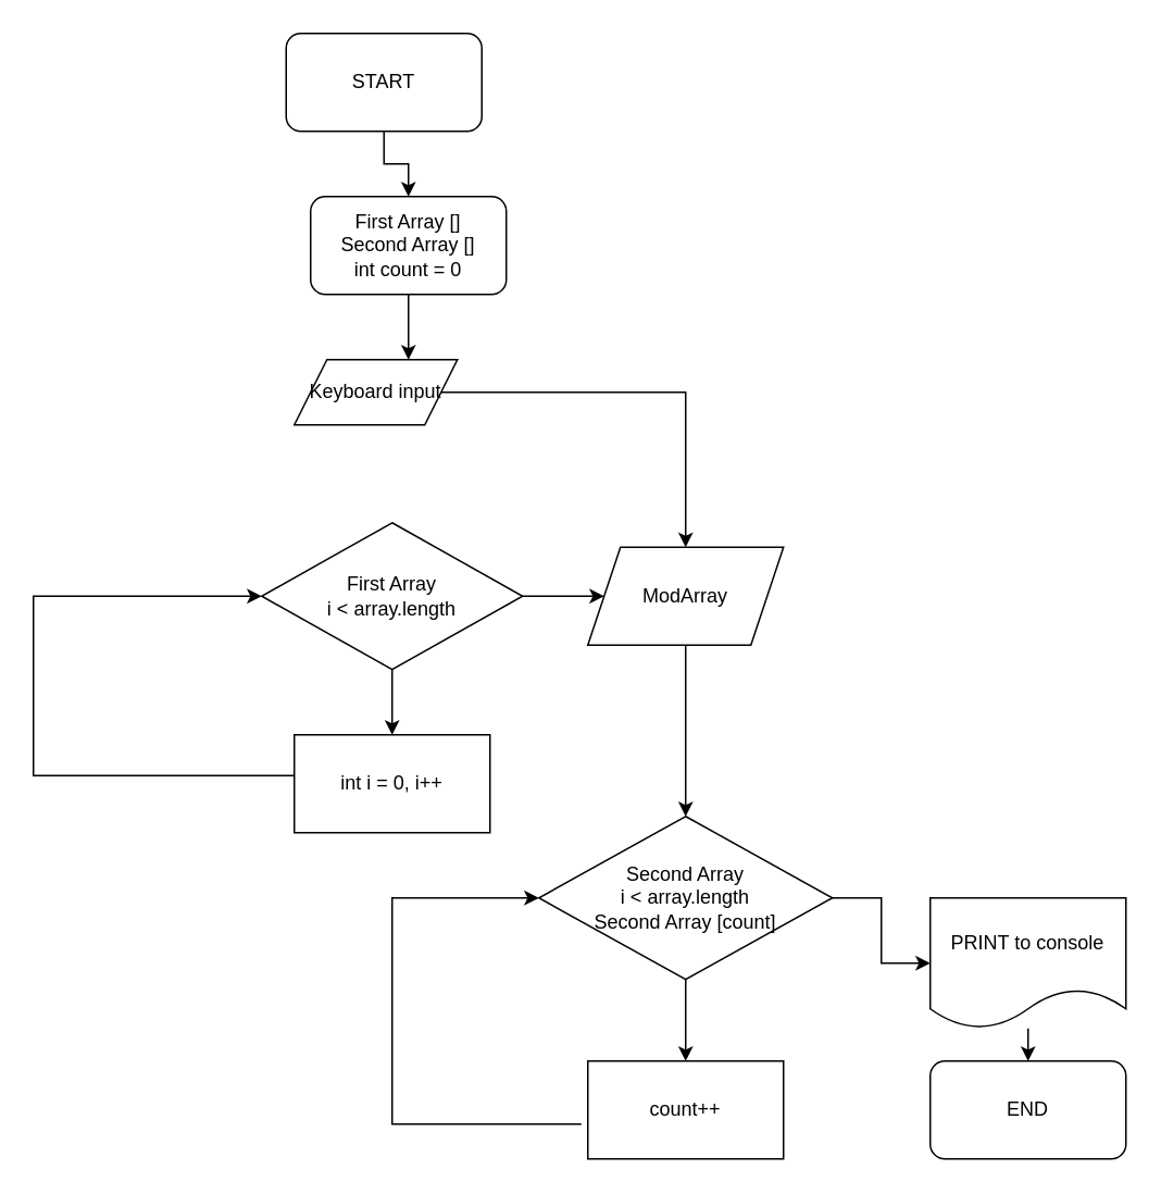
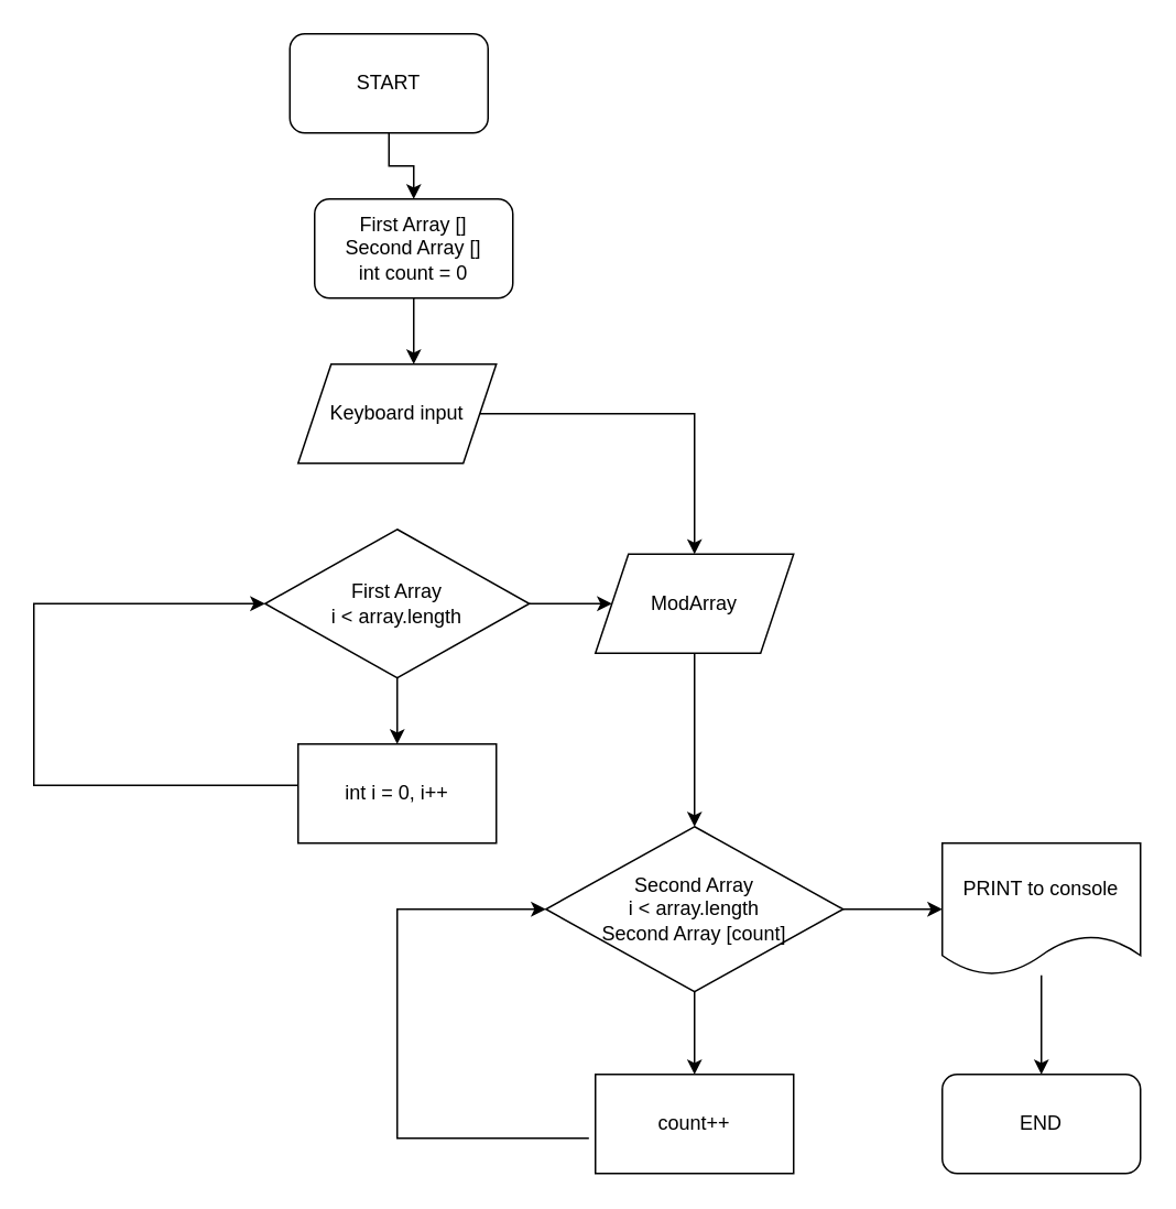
- <mxCell id="7" value="Keyboard input" style="shape=parallelogram;perimeter=parallelogramPerimeter;whiteSpace=wrap;html=1;fixedSize=1;" vertex="1" parent="1"><mxGeometry x="180" y="220" width="100" height="40" as="geometry" /></mxCell>
+ <mxCell id="7" value="Keyboard input" style="shape=parallelogram;perimeter=parallelogramPerimeter;whiteSpace=wrap;html=1;fixedSize=1;" vertex="1" parent="1"><mxGeometry x="180" y="220" width="120" height="60" as="geometry" /></mxCell>
- <mxCell id="17" value="PRINT to console" style="shape=document;whiteSpace=wrap;html=1;boundedLbl=1;" vertex="1" parent="1"><mxGeometry x="570" y="550" width="120" height="80" as="geometry" /></mxCell>
+ <mxCell id="17" value="PRINT to console" style="shape=document;whiteSpace=wrap;html=1;boundedLbl=1;" vertex="1" parent="1"><mxGeometry x="570" y="510" width="120" height="80" as="geometry" /></mxCell>
